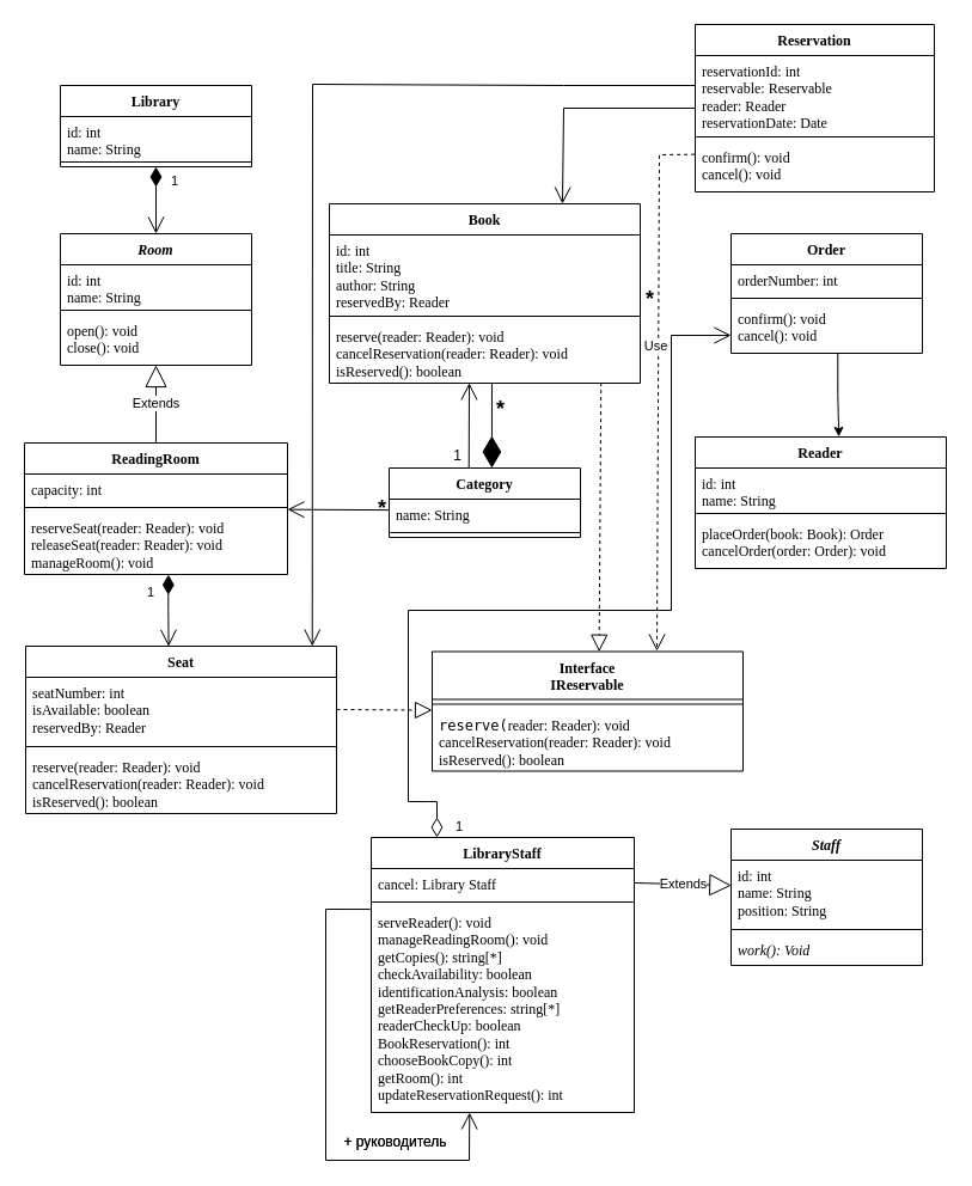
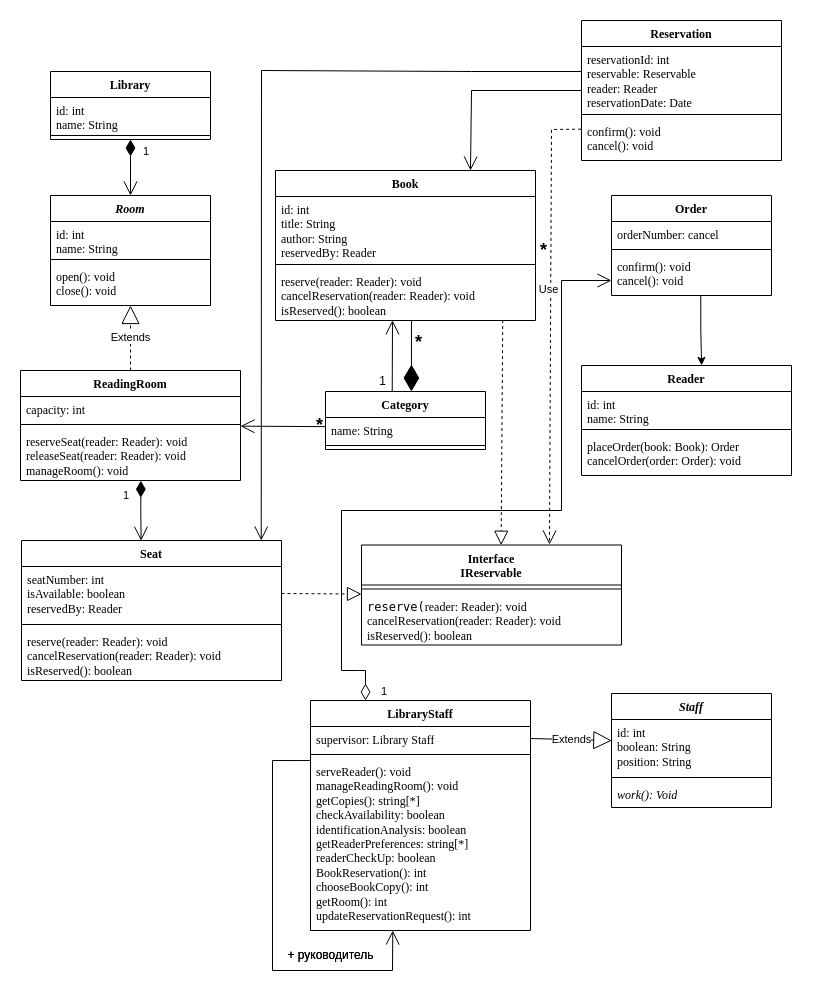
- <mxCell id="29" value="orderNumber: int&lt;div&gt;&lt;br&gt;&lt;/div&gt;&lt;div&gt;&lt;br&gt;&lt;/div&gt;" style="text;strokeColor=none;fillColor=none;align=left;verticalAlign=top;spacingLeft=4;spacingRight=4;overflow=hidden;rotatable=0;points=[[0,0.5],[1,0.5]];portConstraint=eastwest;whiteSpace=wrap;html=1;fontFamily=Verdana;" parent="28" vertex="1"><mxGeometry y="26" width="160" height="24" as="geometry" /></mxCell>
+ <mxCell id="29" value="orderNumber: cancel&lt;div&gt;&lt;br&gt;&lt;/div&gt;&lt;div&gt;&lt;br&gt;&lt;/div&gt;" style="text;strokeColor=none;fillColor=none;align=left;verticalAlign=top;spacingLeft=4;spacingRight=4;overflow=hidden;rotatable=0;points=[[0,0.5],[1,0.5]];portConstraint=eastwest;whiteSpace=wrap;html=1;fontFamily=Verdana;" parent="28" vertex="1"><mxGeometry y="26" width="160" height="24" as="geometry" /></mxCell>
- <mxCell id="50" value="Extends" style="endArrow=block;endSize=16;endFill=0;html=1;rounded=0;exitX=0.5;exitY=0;exitDx=0;exitDy=0;" parent="1" source="36" target="32" edge="1"><mxGeometry width="160" relative="1" as="geometry"><mxPoint x="301" y="410" as="sourcePoint" /><mxPoint x="461" y="410" as="targetPoint" /></mxGeometry></mxCell>
+ <mxCell id="50" value="Extends" style="endArrow=block;endSize=16;endFill=0;html=1;rounded=0;exitX=0.5;exitY=0;exitDx=0;exitDy=0;dashed=1;" parent="1" source="36" target="32" edge="1"><mxGeometry width="160" relative="1" as="geometry"><mxPoint x="301" y="410" as="sourcePoint" /><mxPoint x="461" y="410" as="targetPoint" /></mxGeometry></mxCell>
- <mxCell id="10" value="cancel: Library Staff" style="text;strokeColor=none;fillColor=none;align=left;verticalAlign=top;spacingLeft=4;spacingRight=4;overflow=hidden;rotatable=0;points=[[0,0.5],[1,0.5]];portConstraint=eastwest;whiteSpace=wrap;html=1;fontFamily=Verdana;" parent="9" vertex="1"><mxGeometry y="26" width="220" height="24" as="geometry" /></mxCell>
+ <mxCell id="10" value="supervisor: Library Staff" style="text;strokeColor=none;fillColor=none;align=left;verticalAlign=top;spacingLeft=4;spacingRight=4;overflow=hidden;rotatable=0;points=[[0,0.5],[1,0.5]];portConstraint=eastwest;whiteSpace=wrap;html=1;fontFamily=Verdana;" parent="9" vertex="1"><mxGeometry y="26" width="220" height="24" as="geometry" /></mxCell>
- <mxCell id="6" value="id: int&lt;div&gt;name: String&lt;/div&gt;&lt;div&gt;position: String&lt;/div&gt;" style="text;strokeColor=none;fillColor=none;align=left;verticalAlign=top;spacingLeft=4;spacingRight=4;overflow=hidden;rotatable=0;points=[[0,0.5],[1,0.5]];portConstraint=eastwest;whiteSpace=wrap;html=1;fontFamily=Verdana;" parent="5" vertex="1"><mxGeometry y="26" width="160" height="54" as="geometry" /></mxCell>
+ <mxCell id="6" value="id: int&lt;div&gt;boolean: String&lt;/div&gt;&lt;div&gt;position: String&lt;/div&gt;" style="text;strokeColor=none;fillColor=none;align=left;verticalAlign=top;spacingLeft=4;spacingRight=4;overflow=hidden;rotatable=0;points=[[0,0.5],[1,0.5]];portConstraint=eastwest;whiteSpace=wrap;html=1;fontFamily=Verdana;" parent="5" vertex="1"><mxGeometry y="26" width="160" height="54" as="geometry" /></mxCell>
